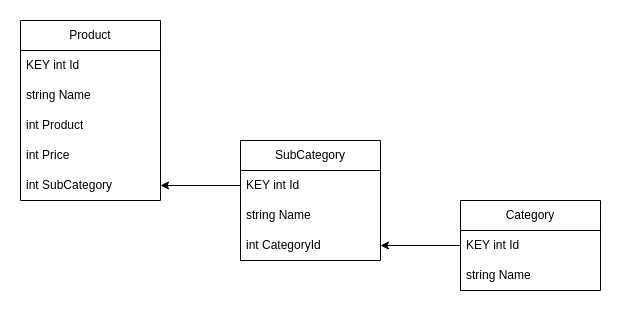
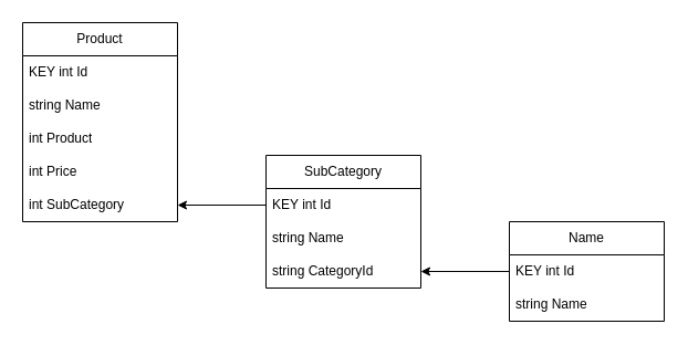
- <mxCell id="12" value="Category" style="swimlane;fontStyle=0;childLayout=stackLayout;horizontal=1;startSize=30;horizontalStack=0;resizeParent=1;resizeParentMax=0;resizeLast=0;collapsible=1;marginBottom=0;whiteSpace=wrap;html=1;" vertex="1" parent="1"><mxGeometry x="460" y="200" width="140" height="90" as="geometry" /></mxCell>
+ <mxCell id="12" value="Name" style="swimlane;fontStyle=0;childLayout=stackLayout;horizontal=1;startSize=30;horizontalStack=0;resizeParent=1;resizeParentMax=0;resizeLast=0;collapsible=1;marginBottom=0;whiteSpace=wrap;html=1;" vertex="1" parent="1"><mxGeometry x="460" y="200" width="140" height="90" as="geometry" /></mxCell>
- <mxCell id="11" value="int CategoryId" style="text;strokeColor=none;fillColor=none;align=left;verticalAlign=middle;spacingLeft=4;spacingRight=4;overflow=hidden;points=[[0,0.5],[1,0.5]];portConstraint=eastwest;rotatable=0;whiteSpace=wrap;html=1;" vertex="1" parent="8"><mxGeometry y="90" width="140" height="30" as="geometry" /></mxCell>
+ <mxCell id="11" value="string CategoryId" style="text;strokeColor=none;fillColor=none;align=left;verticalAlign=middle;spacingLeft=4;spacingRight=4;overflow=hidden;points=[[0,0.5],[1,0.5]];portConstraint=eastwest;rotatable=0;whiteSpace=wrap;html=1;" vertex="1" parent="8"><mxGeometry y="90" width="140" height="30" as="geometry" /></mxCell>
